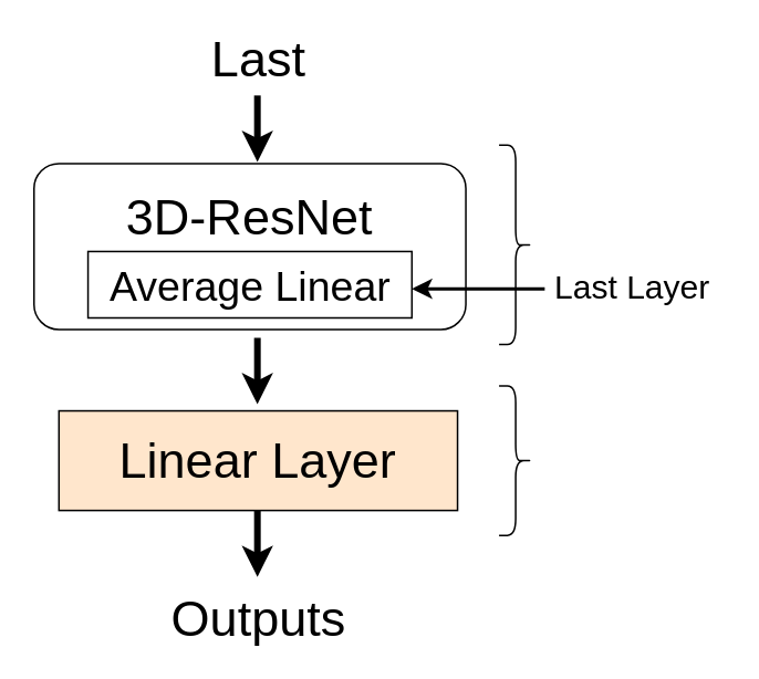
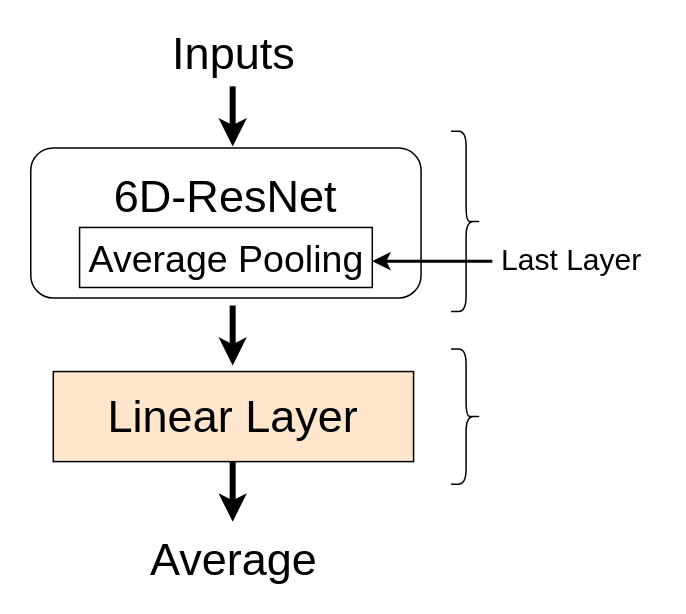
- <mxCell id="2" value="&lt;font style=&quot;font-size: 30px&quot;&gt;Last&lt;br&gt;&lt;/font&gt;" style="text;html=1;align=center;verticalAlign=middle;resizable=0;points=[];autosize=1;" parent="1" vertex="1"><mxGeometry x="105" y="20" width="100" height="30" as="geometry" /></mxCell>
+ <mxCell id="2" value="&lt;font style=&quot;font-size: 30px&quot;&gt;Inputs&lt;br&gt;&lt;/font&gt;" style="text;html=1;align=center;verticalAlign=middle;resizable=0;points=[];autosize=1;" parent="1" vertex="1"><mxGeometry x="105" y="20" width="100" height="30" as="geometry" /></mxCell>
- <mxCell id="10" value="&lt;font style=&quot;font-size: 30px&quot;&gt;3D-ResNet&lt;br&gt;&lt;br&gt;&lt;/font&gt;" style="rounded=1;whiteSpace=wrap;html=1;" parent="1" vertex="1"><mxGeometry x="20" y="98" width="260" height="100" as="geometry" /></mxCell>
+ <mxCell id="10" value="&lt;font style=&quot;font-size: 30px&quot;&gt;6D-ResNet&lt;br&gt;&lt;br&gt;&lt;/font&gt;" style="rounded=1;whiteSpace=wrap;html=1;" parent="1" vertex="1"><mxGeometry x="20" y="98" width="260" height="100" as="geometry" /></mxCell>
- <mxCell id="11" value="&lt;font style=&quot;font-size: 25px&quot;&gt;Average Linear&lt;/font&gt;" style="rounded=0;whiteSpace=wrap;html=1;" parent="1" vertex="1"><mxGeometry x="52.51" y="151" width="195" height="40" as="geometry" /></mxCell>
+ <mxCell id="11" value="&lt;font style=&quot;font-size: 25px&quot;&gt;Average Pooling&lt;/font&gt;" style="rounded=0;whiteSpace=wrap;html=1;" parent="1" vertex="1"><mxGeometry x="52.51" y="151" width="195" height="40" as="geometry" /></mxCell>
- <mxCell id="9" value="&lt;font style=&quot;font-size: 30px&quot;&gt;Outputs&lt;br&gt;&lt;/font&gt;" style="text;html=1;align=center;verticalAlign=middle;resizable=0;points=[];autosize=1;" parent="1" vertex="1"><mxGeometry x="95" y="357" width="120" height="30" as="geometry" /></mxCell>
+ <mxCell id="9" value="&lt;font style=&quot;font-size: 30px&quot;&gt;Average&lt;br&gt;&lt;/font&gt;" style="text;html=1;align=center;verticalAlign=middle;resizable=0;points=[];autosize=1;" parent="1" vertex="1"><mxGeometry x="95" y="357" width="120" height="30" as="geometry" /></mxCell>
